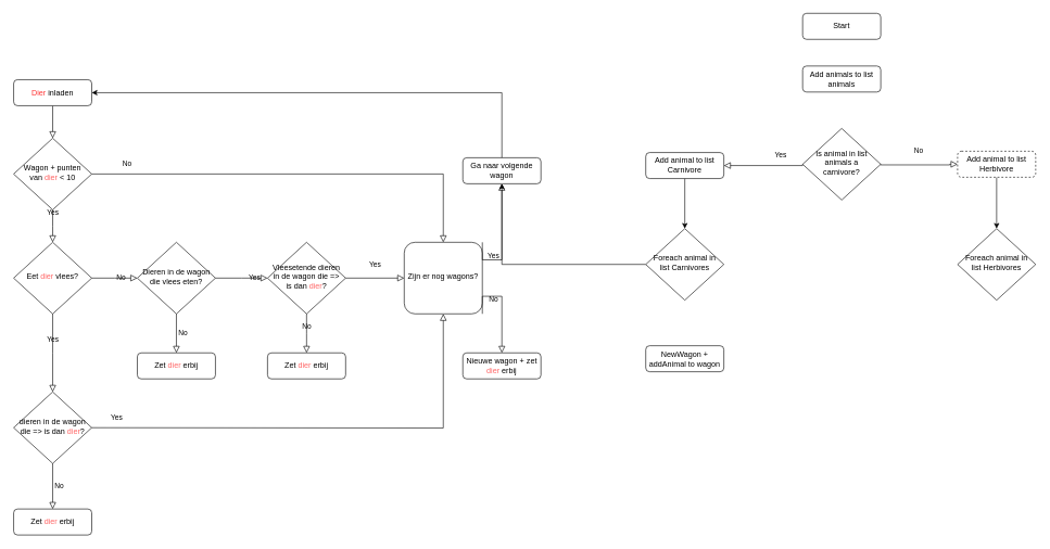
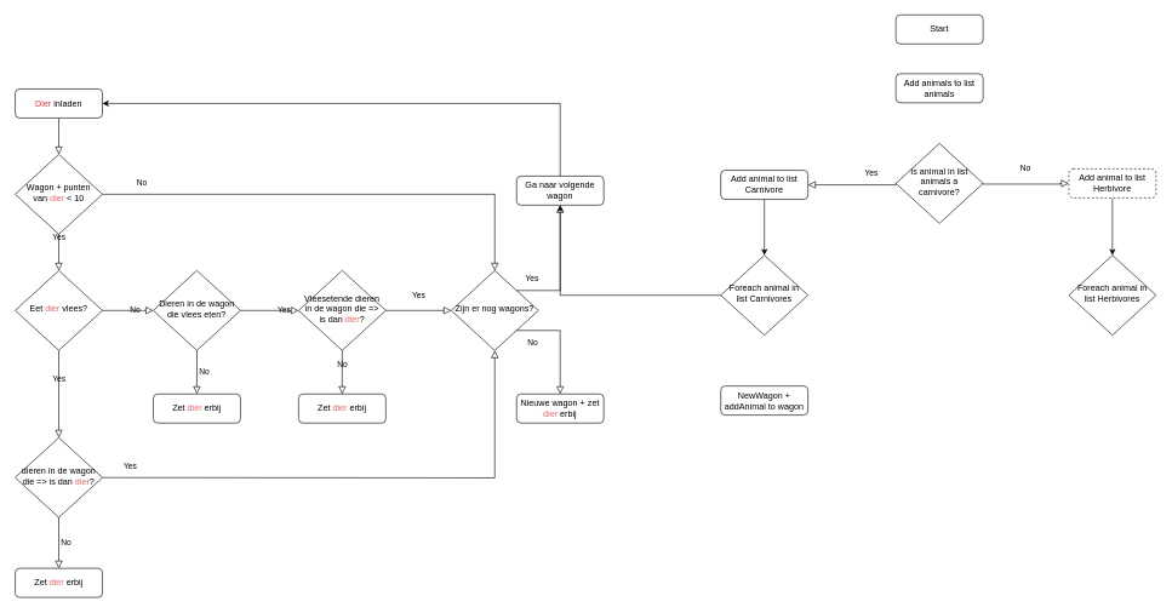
- <mxCell id="22" value="Zijn er nog wagons?" style="whiteSpace=wrap;html=1;shadow=0;fontFamily=Helvetica;fontSize=12;align=center;strokeWidth=1;spacing=6;spacingTop=-4;rounded=1;" vertex="1" parent="1"><mxGeometry x="620" y="372" width="120" height="110" as="geometry" /></mxCell>
+ <mxCell id="22" value="Zijn er nog wagons?" style="rhombus;whiteSpace=wrap;html=1;shadow=0;fontFamily=Helvetica;fontSize=12;align=center;strokeWidth=1;spacing=6;spacingTop=-4;" vertex="1" parent="1"><mxGeometry x="620" y="372" width="120" height="110" as="geometry" /></mxCell>
